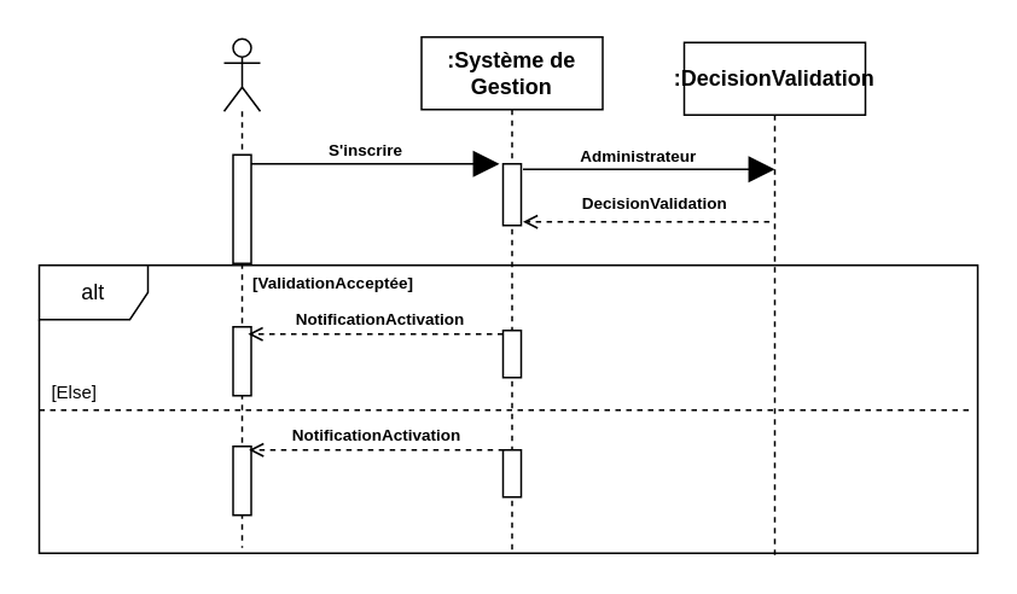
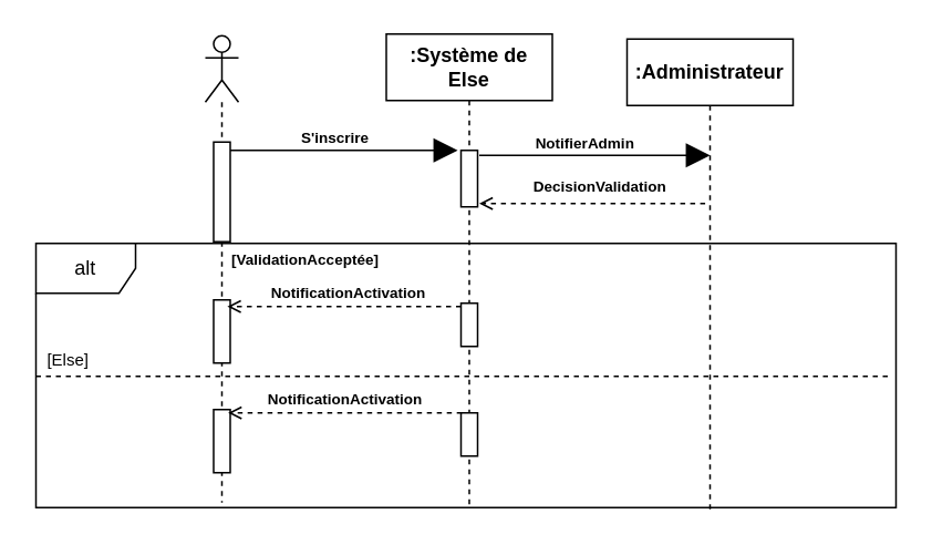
- <mxCell id="3" value="&lt;b&gt;:Système de Gestion&lt;/b&gt;" style="shape=umlLifeline;perimeter=lifelinePerimeter;whiteSpace=wrap;html=1;container=0;dropTarget=0;collapsible=0;recursiveResize=0;outlineConnect=0;portConstraint=eastwest;newEdgeStyle={&quot;edgeStyle&quot;:&quot;elbowEdgeStyle&quot;,&quot;elbow&quot;:&quot;vertical&quot;,&quot;curved&quot;:0,&quot;rounded&quot;:0};fillColor=light-dark(#FFFFFF, #ffffff);strokeColor=light-dark(#000000,#000000);labelBackgroundColor=none;fontColor=light-dark(#000000,#000000);" vertex="1" parent="1"><mxGeometry x="232" y="20" width="100" height="284" as="geometry" /></mxCell>
+ <mxCell id="3" value="&lt;b&gt;:Système de Else&lt;/b&gt;" style="shape=umlLifeline;perimeter=lifelinePerimeter;whiteSpace=wrap;html=1;container=0;dropTarget=0;collapsible=0;recursiveResize=0;outlineConnect=0;portConstraint=eastwest;newEdgeStyle={&quot;edgeStyle&quot;:&quot;elbowEdgeStyle&quot;,&quot;elbow&quot;:&quot;vertical&quot;,&quot;curved&quot;:0,&quot;rounded&quot;:0};fillColor=light-dark(#FFFFFF, #ffffff);strokeColor=light-dark(#000000,#000000);labelBackgroundColor=none;fontColor=light-dark(#000000,#000000);" vertex="1" parent="1"><mxGeometry x="232" y="20" width="100" height="284" as="geometry" /></mxCell>
- <mxCell id="12" value="&lt;b&gt;:DecisionValidation&lt;/b&gt;" style="shape=umlLifeline;perimeter=lifelinePerimeter;whiteSpace=wrap;html=1;container=1;dropTarget=0;collapsible=0;recursiveResize=0;outlineConnect=0;portConstraint=eastwest;newEdgeStyle={&quot;curved&quot;:0,&quot;rounded&quot;:0};fillColor=light-dark(#FFFFFF,#FFFFFF);fontColor=light-dark(#000000,#000000);strokeColor=light-dark(#000000,#000000);" vertex="1" parent="1"><mxGeometry x="377" y="23" width="100" height="283" as="geometry" /></mxCell>
+ <mxCell id="12" value="&lt;b&gt;:Administrateur&lt;/b&gt;" style="shape=umlLifeline;perimeter=lifelinePerimeter;whiteSpace=wrap;html=1;container=1;dropTarget=0;collapsible=0;recursiveResize=0;outlineConnect=0;portConstraint=eastwest;newEdgeStyle={&quot;curved&quot;:0,&quot;rounded&quot;:0};fillColor=light-dark(#FFFFFF,#FFFFFF);fontColor=light-dark(#000000,#000000);strokeColor=light-dark(#000000,#000000);" vertex="1" parent="1"><mxGeometry x="377" y="23" width="100" height="283" as="geometry" /></mxCell>
- <mxCell id="19" value="&lt;font style=&quot;color: light-dark(rgb(0, 0, 0), rgb(0, 0, 0)); font-size: 9px;&quot;&gt;&lt;b style=&quot;&quot;&gt;Administrateur&lt;/b&gt;&lt;/font&gt;" style="text;html=1;align=center;verticalAlign=middle;whiteSpace=wrap;rounded=0;" vertex="1" parent="1"><mxGeometry x="293.18" y="74" width="118" height="22" as="geometry" /></mxCell>
+ <mxCell id="19" value="&lt;font style=&quot;color: light-dark(rgb(0, 0, 0), rgb(0, 0, 0)); font-size: 9px;&quot;&gt;&lt;b style=&quot;&quot;&gt;NotifierAdmin&lt;/b&gt;&lt;/font&gt;" style="text;html=1;align=center;verticalAlign=middle;whiteSpace=wrap;rounded=0;" vertex="1" parent="1"><mxGeometry x="293.18" y="74" width="118" height="22" as="geometry" /></mxCell>
